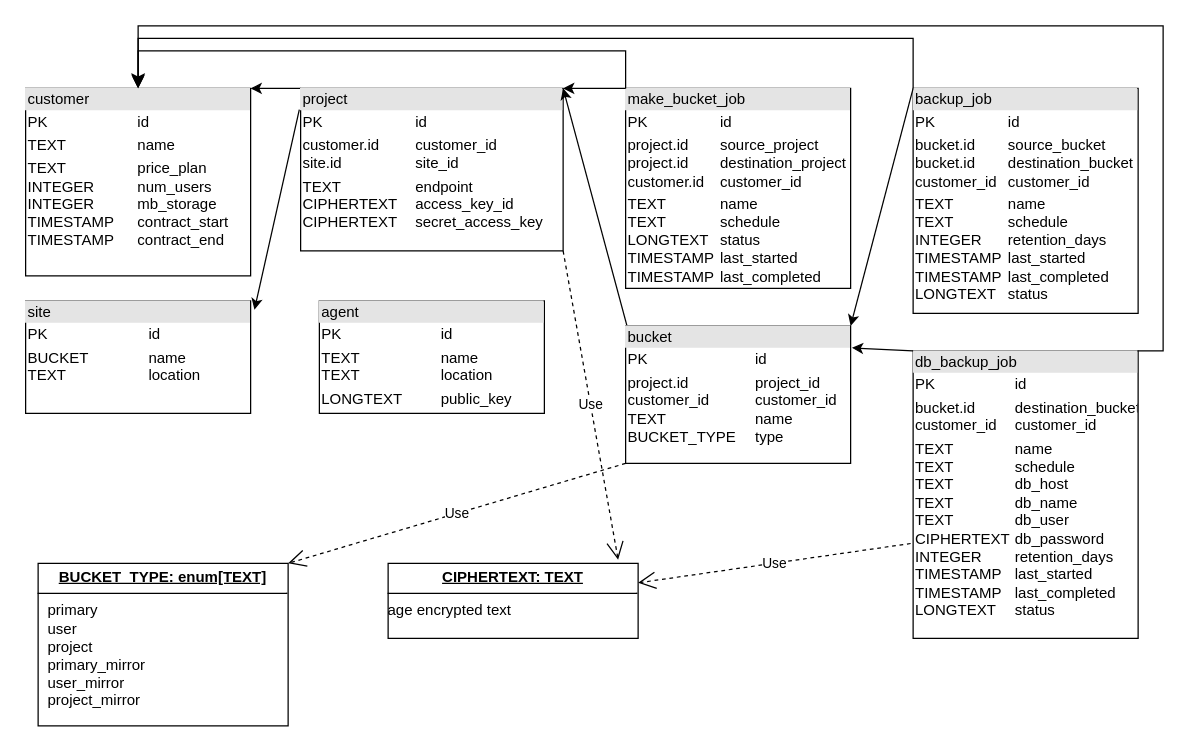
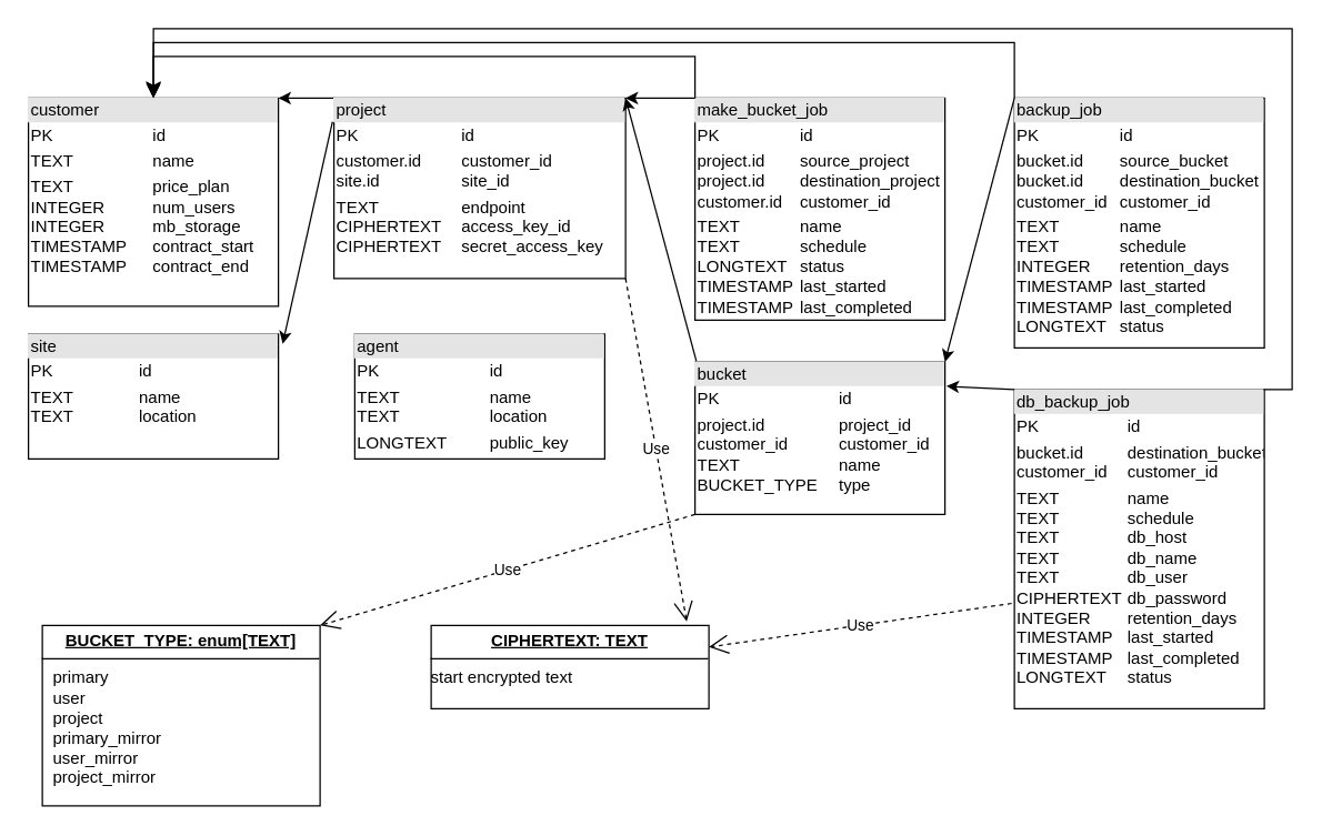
- <mxCell id="3" value="&lt;div style=&quot;box-sizing: border-box; width: 100%; background: rgb(228, 228, 228); padding: 2px;&quot;&gt;site&lt;/div&gt;&lt;table style=&quot;width:100%;font-size:1em;&quot; cellpadding=&quot;2&quot; cellspacing=&quot;0&quot;&gt;&lt;tbody&gt;&lt;tr&gt;&lt;td&gt;PK&lt;br&gt;&lt;/td&gt;&lt;td&gt;id&lt;/td&gt;&lt;/tr&gt;&lt;tr&gt;&lt;td&gt;BUCKET&lt;br&gt;TEXT&lt;/td&gt;&lt;td&gt;name&lt;br&gt;location&lt;/td&gt;&lt;/tr&gt;&lt;tr&gt;&lt;td&gt;&lt;br&gt;&lt;/td&gt;&lt;td&gt;&lt;br&gt;&lt;br&gt;&lt;br&gt;&lt;/td&gt;&lt;/tr&gt;&lt;/tbody&gt;&lt;/table&gt;" style="verticalAlign=top;align=left;overflow=fill;html=1;whiteSpace=wrap;" vertex="1" parent="1"><mxGeometry x="20" y="240" width="180" height="90" as="geometry" /></mxCell>
+ <mxCell id="3" value="&lt;div style=&quot;box-sizing: border-box; width: 100%; background: rgb(228, 228, 228); padding: 2px;&quot;&gt;site&lt;/div&gt;&lt;table style=&quot;width:100%;font-size:1em;&quot; cellpadding=&quot;2&quot; cellspacing=&quot;0&quot;&gt;&lt;tbody&gt;&lt;tr&gt;&lt;td&gt;PK&lt;br&gt;&lt;/td&gt;&lt;td&gt;id&lt;/td&gt;&lt;/tr&gt;&lt;tr&gt;&lt;td&gt;TEXT&lt;br&gt;TEXT&lt;/td&gt;&lt;td&gt;name&lt;br&gt;location&lt;/td&gt;&lt;/tr&gt;&lt;tr&gt;&lt;td&gt;&lt;br&gt;&lt;/td&gt;&lt;td&gt;&lt;br&gt;&lt;br&gt;&lt;br&gt;&lt;/td&gt;&lt;/tr&gt;&lt;/tbody&gt;&lt;/table&gt;" style="verticalAlign=top;align=left;overflow=fill;html=1;whiteSpace=wrap;" vertex="1" parent="1"><mxGeometry x="20" y="240" width="180" height="90" as="geometry" /></mxCell>
- <mxCell id="23" value="&lt;p style=&quot;margin: 4px 0px 0px; text-align: center; text-decoration: underline;&quot;&gt;&lt;b&gt;CIPHERTEXT: TEXT&lt;/b&gt;&lt;/p&gt;&lt;hr size=&quot;1&quot; style=&quot;border-style:solid;&quot;&gt;age encrypted text" style="verticalAlign=top;align=left;overflow=fill;html=1;whiteSpace=wrap;" vertex="1" parent="1"><mxGeometry x="310" y="450" width="200" height="60" as="geometry" /></mxCell>
+ <mxCell id="23" value="&lt;p style=&quot;margin: 4px 0px 0px; text-align: center; text-decoration: underline;&quot;&gt;&lt;b&gt;CIPHERTEXT: TEXT&lt;/b&gt;&lt;/p&gt;&lt;hr size=&quot;1&quot; style=&quot;border-style:solid;&quot;&gt;start encrypted text" style="verticalAlign=top;align=left;overflow=fill;html=1;whiteSpace=wrap;" vertex="1" parent="1"><mxGeometry x="310" y="450" width="200" height="60" as="geometry" /></mxCell>
